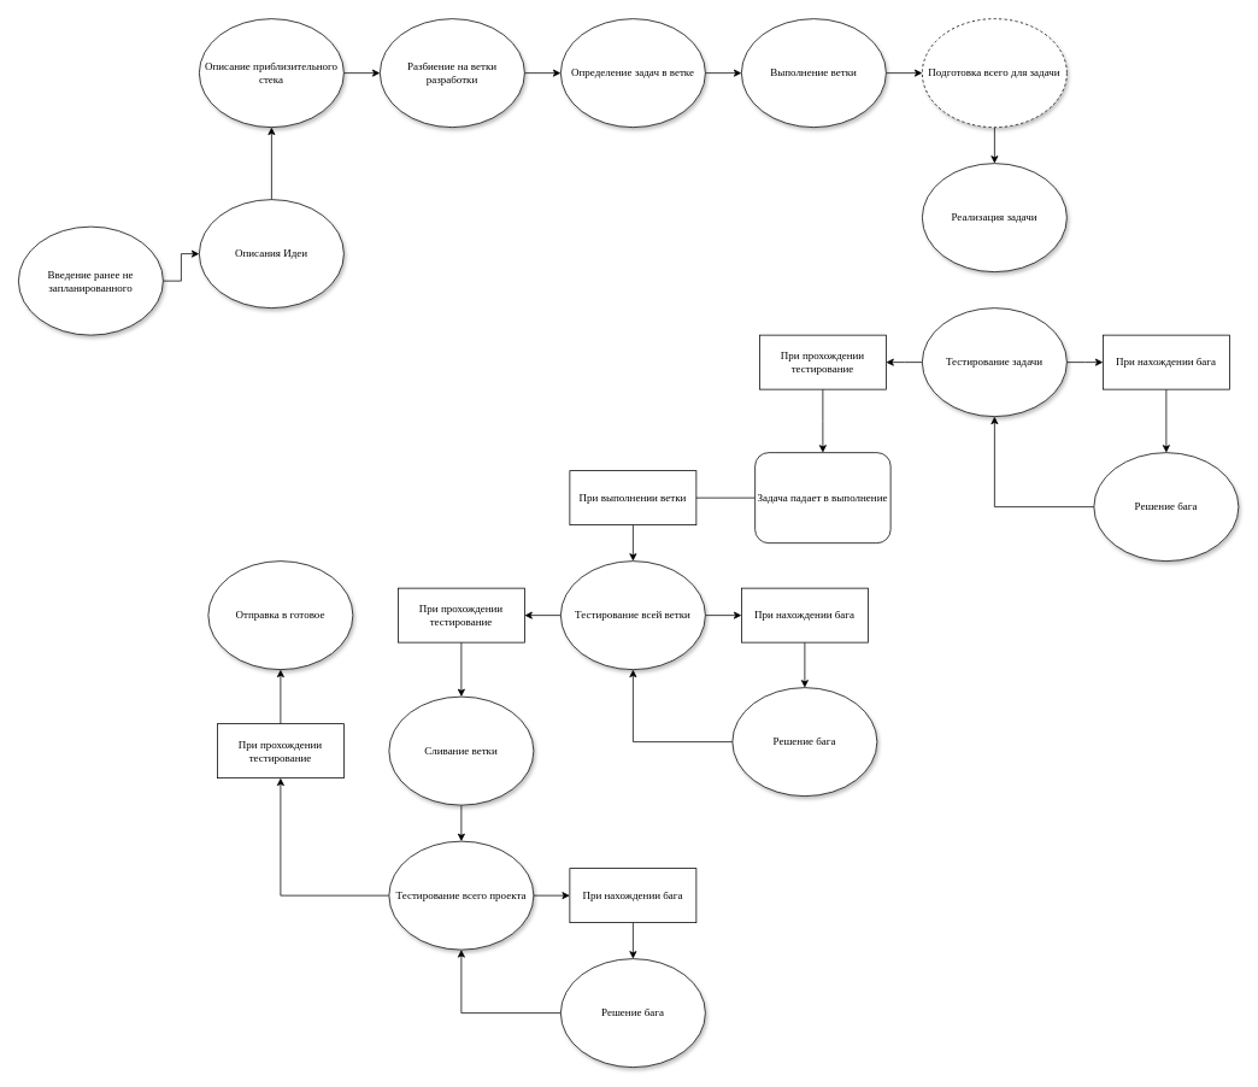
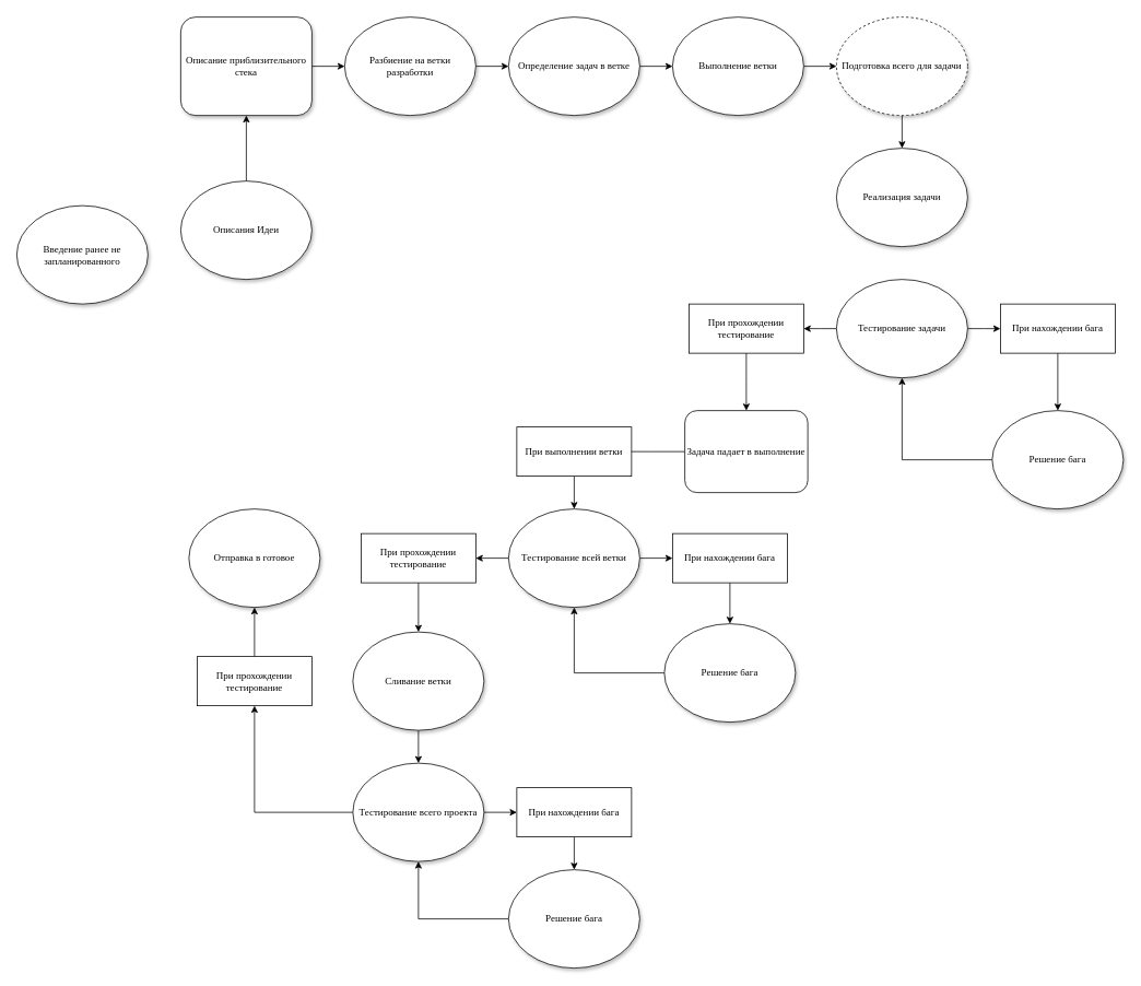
- <mxCell id="5" value="Описание приблизительного стека" style="ellipse;whiteSpace=wrap;html=1;rounded=0;shadow=1;comic=0;labelBackgroundColor=none;strokeWidth=1;fontFamily=Verdana;fontSize=12;align=center;" vertex="1" parent="1"><mxGeometry x="220" y="20" width="160" height="120" as="geometry" /></mxCell>
+ <mxCell id="5" value="Описание приблизительного стека" style="whiteSpace=wrap;html=1;shadow=1;comic=0;labelBackgroundColor=none;strokeWidth=1;fontFamily=Verdana;fontSize=12;align=center;rounded=1;" vertex="1" parent="1"><mxGeometry x="220" y="20" width="160" height="120" as="geometry" /></mxCell>
- <mxCell id="20" style="edgeStyle=orthogonalEdgeStyle;rounded=0;orthogonalLoop=1;jettySize=auto;html=1;entryX=0;entryY=0.5;entryDx=0;entryDy=0;" edge="1" parent="1" source="21" target="3"><mxGeometry relative="1" as="geometry" /></mxCell>
